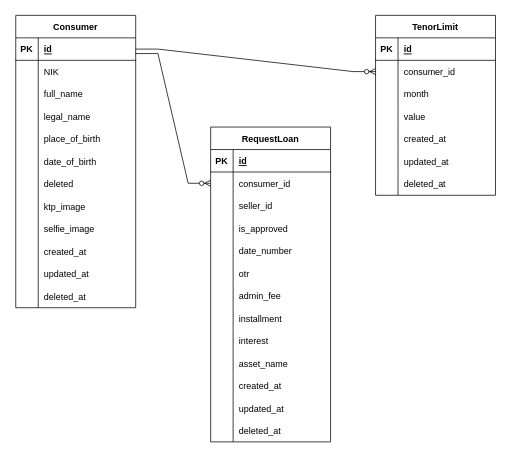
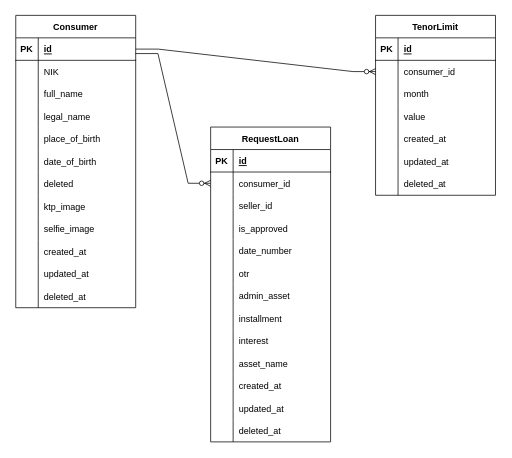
- <mxCell id="60" value="admin_fee" style="shape=partialRectangle;connectable=0;fillColor=none;top=0;left=0;bottom=0;right=0;align=left;spacingLeft=6;overflow=hidden;" parent="58" vertex="1"><mxGeometry x="30" width="130" height="30" as="geometry"><mxRectangle width="130" height="30" as="alternateBounds" /></mxGeometry></mxCell>
+ <mxCell id="60" value="admin_asset" style="shape=partialRectangle;connectable=0;fillColor=none;top=0;left=0;bottom=0;right=0;align=left;spacingLeft=6;overflow=hidden;" parent="58" vertex="1"><mxGeometry x="30" width="130" height="30" as="geometry"><mxRectangle width="130" height="30" as="alternateBounds" /></mxGeometry></mxCell>
